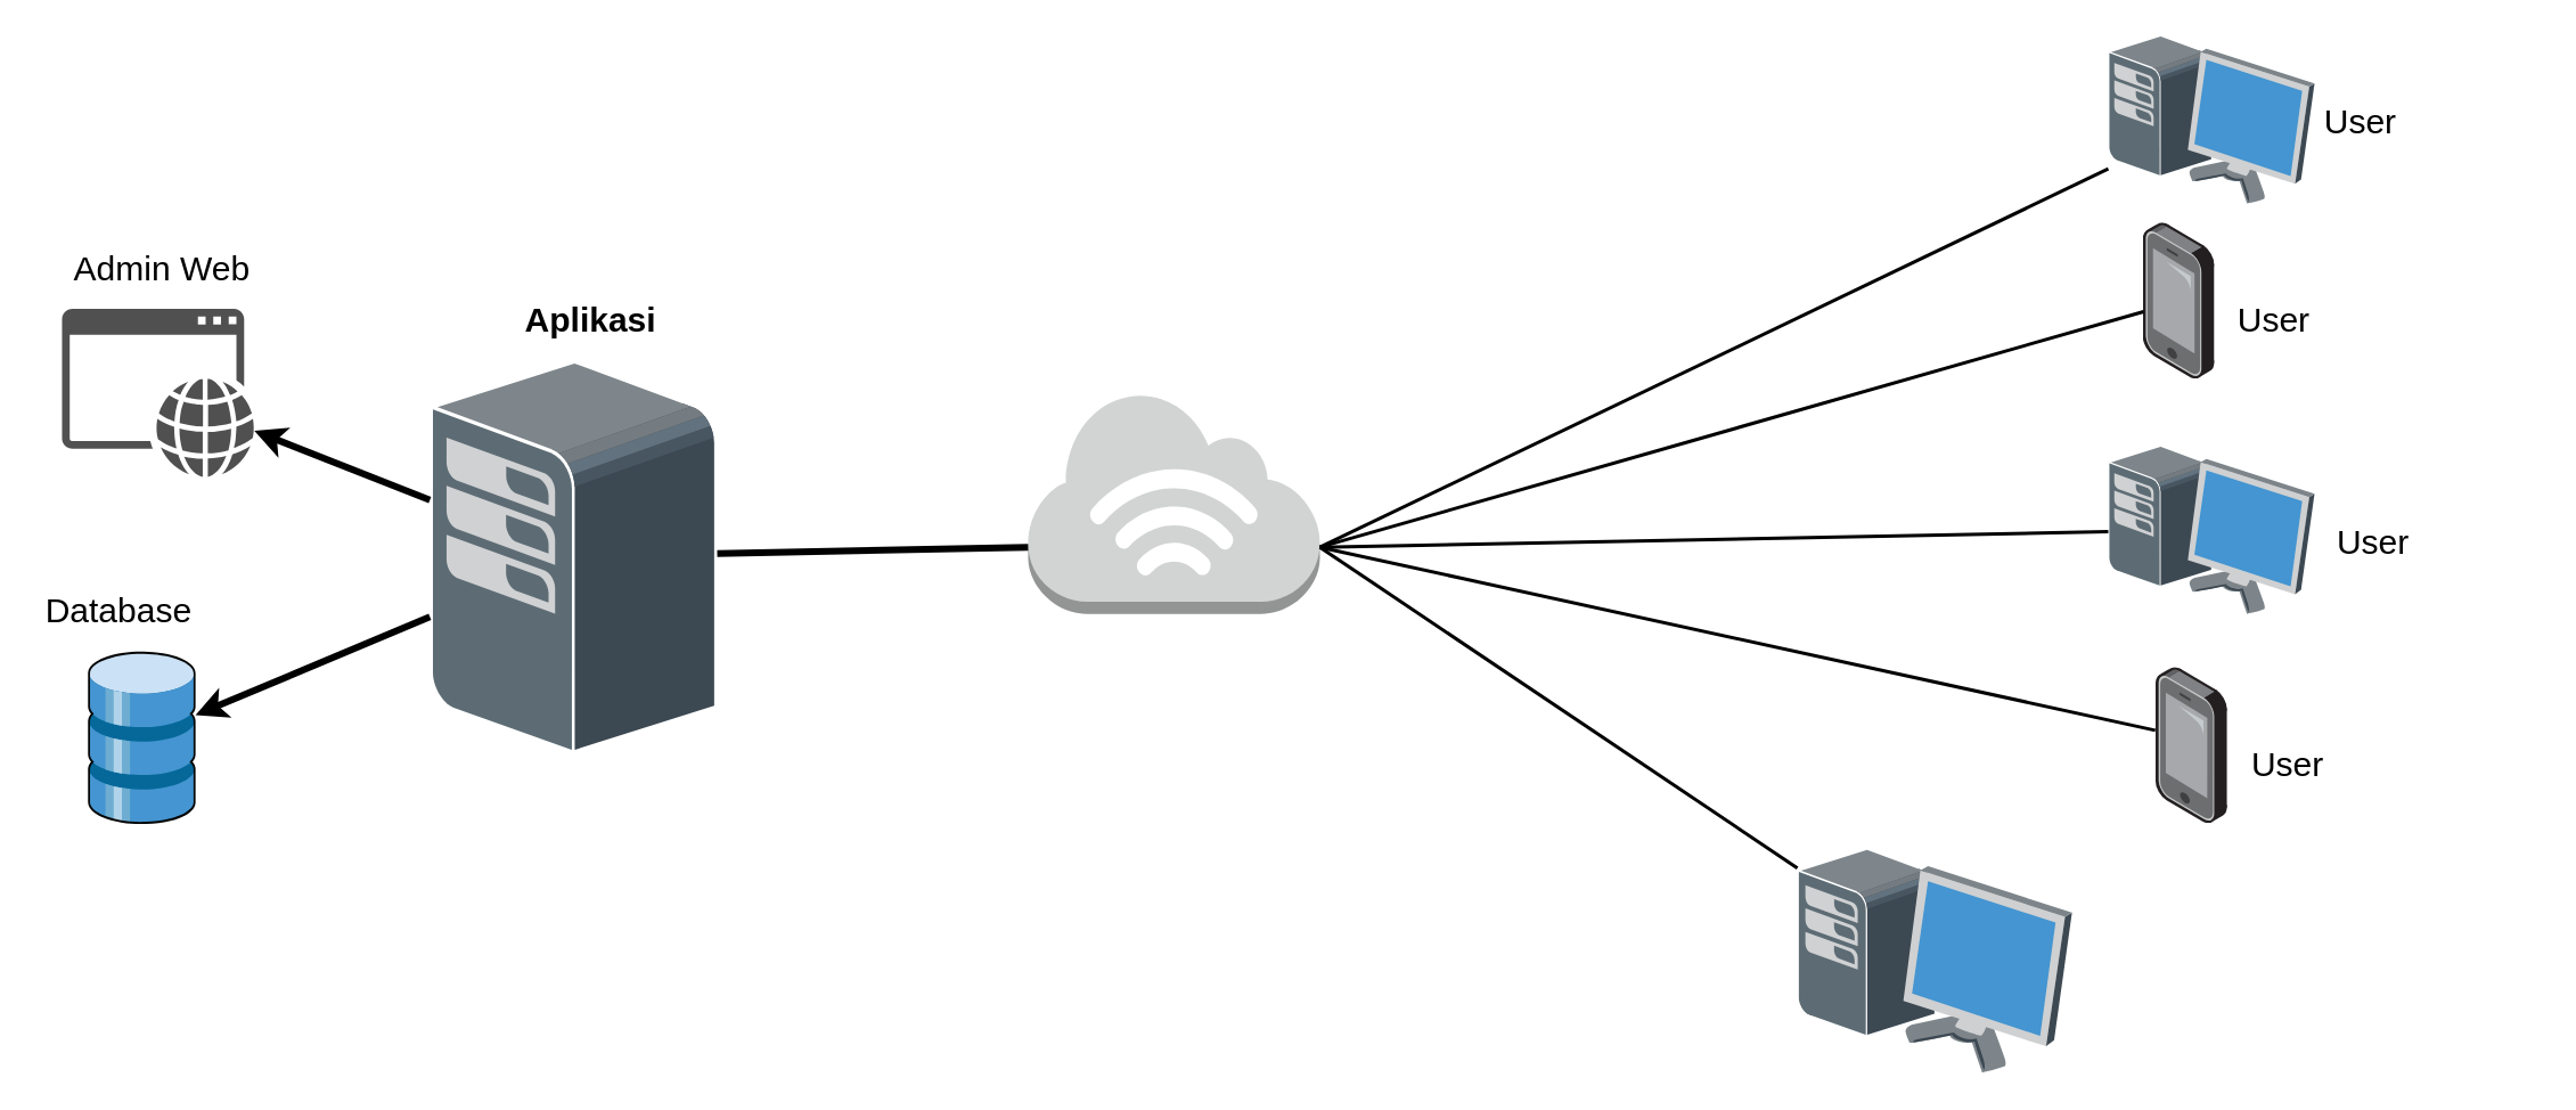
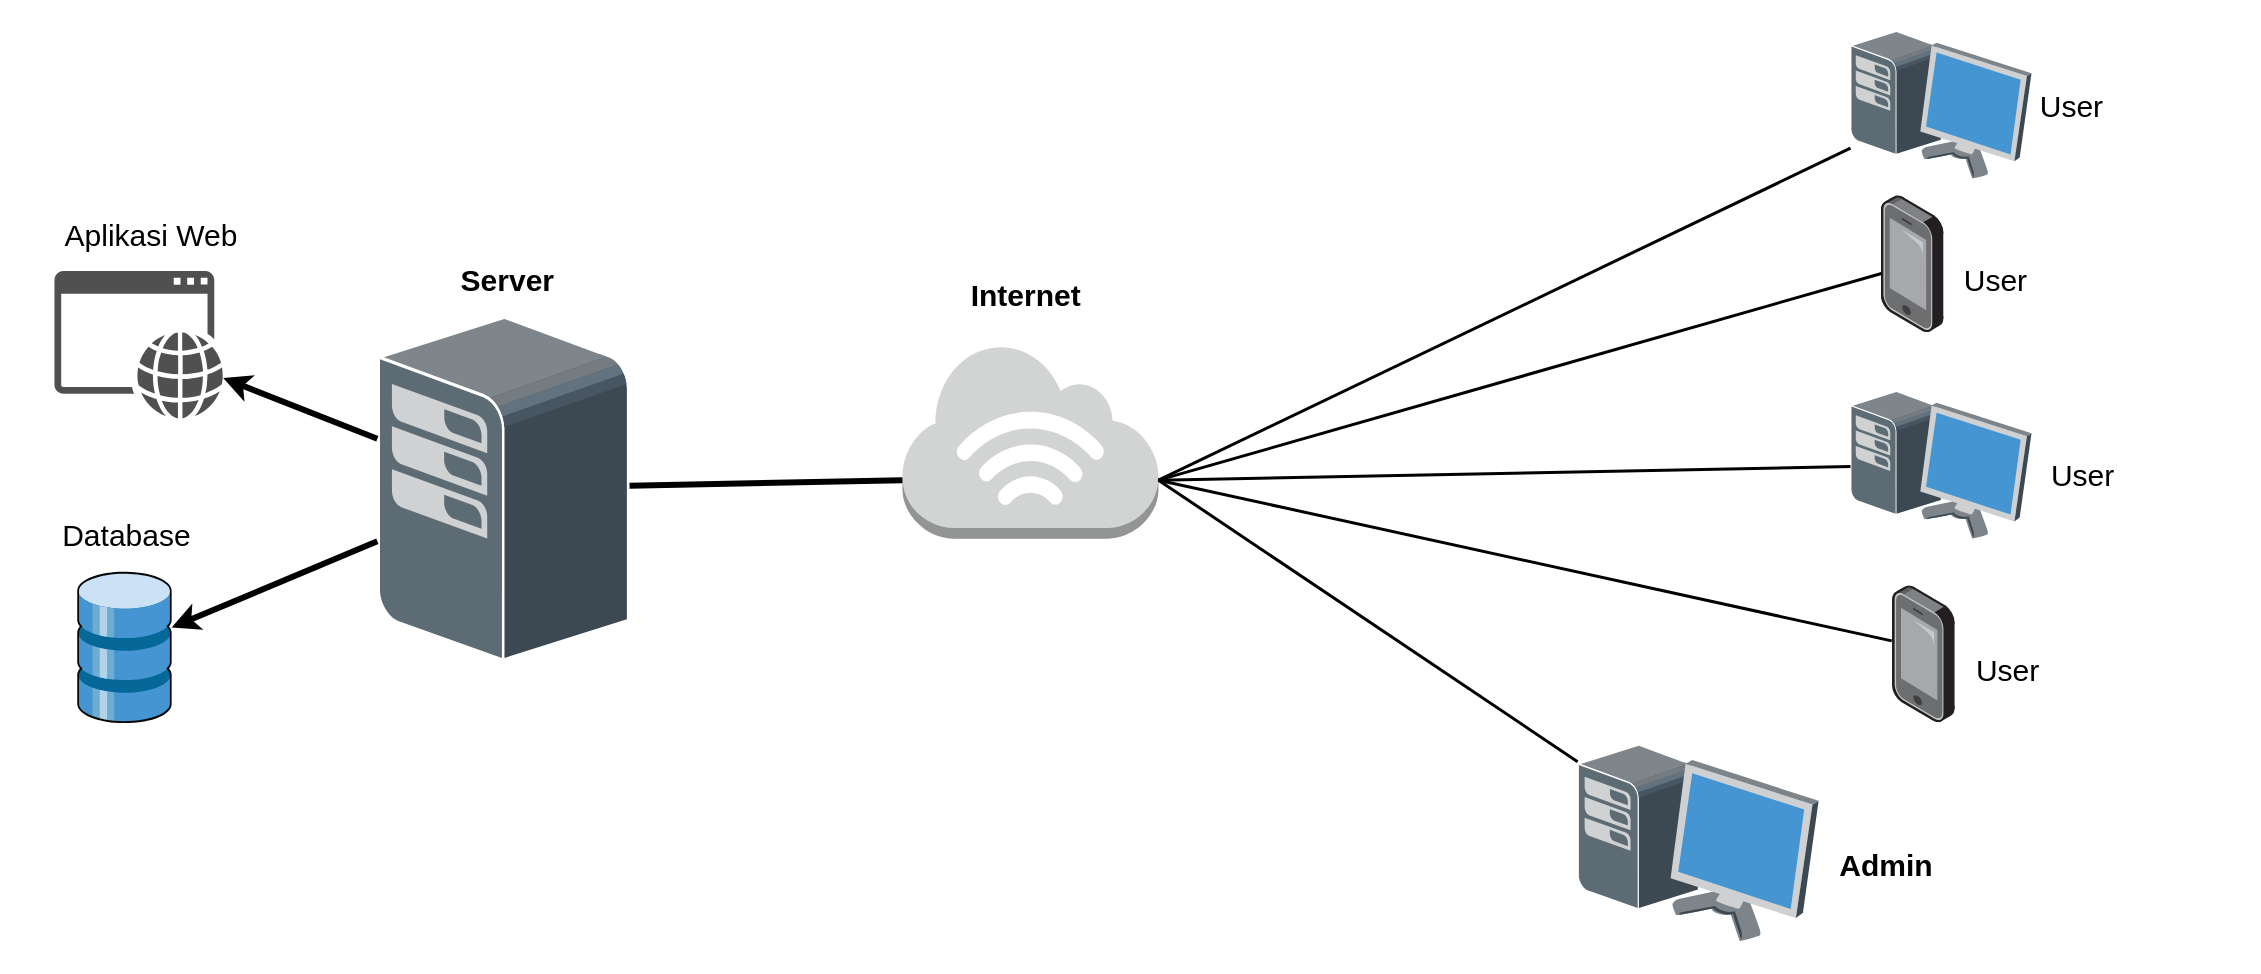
- <mxCell id="19" value="Admin Web" style="text;strokeColor=none;fillColor=none;align=left;verticalAlign=middle;spacingLeft=4;spacingRight=4;overflow=hidden;points=[[0,0.5],[1,0.5]];portConstraint=eastwest;rotatable=0;fontSize=20;" vertex="1" parent="1"><mxGeometry x="37.04" y="140" width="123.96" height="30" as="geometry" /></mxCell>
+ <mxCell id="19" value="Aplikasi Web" style="text;strokeColor=none;fillColor=none;align=left;verticalAlign=middle;spacingLeft=4;spacingRight=4;overflow=hidden;points=[[0,0.5],[1,0.5]];portConstraint=eastwest;rotatable=0;fontSize=20;" vertex="1" parent="1"><mxGeometry x="37.04" y="140" width="123.96" height="30" as="geometry" /></mxCell>
- <mxCell id="27" value="Aplikasi" style="text;strokeColor=none;fillColor=none;align=left;verticalAlign=middle;spacingLeft=4;spacingRight=4;overflow=hidden;points=[[0,0.5],[1,0.5]];portConstraint=eastwest;rotatable=0;fontSize=20;fontStyle=1" vertex="1" parent="1"><mxGeometry x="301" y="170" width="123.96" height="30" as="geometry" /></mxCell>
+ <mxCell id="27" value="Server" style="text;strokeColor=none;fillColor=none;align=left;verticalAlign=middle;spacingLeft=4;spacingRight=4;overflow=hidden;points=[[0,0.5],[1,0.5]];portConstraint=eastwest;rotatable=0;fontSize=20;fontStyle=1" vertex="1" parent="1"><mxGeometry x="301" y="170" width="123.96" height="30" as="geometry" /></mxCell>
+ <mxCell id="21" value="Internet" style="text;strokeColor=none;fillColor=none;align=left;verticalAlign=middle;spacingLeft=4;spacingRight=4;overflow=hidden;points=[[0,0.5],[1,0.5]];portConstraint=eastwest;rotatable=0;fontSize=20;fontStyle=1" vertex="1" parent="1"><mxGeometry x="641" y="180" width="123.96" height="30" as="geometry" /></mxCell>
- <mxCell id="20" value="Database" style="text;strokeColor=none;fillColor=none;align=left;verticalAlign=middle;spacingLeft=4;spacingRight=4;overflow=hidden;points=[[0,0.5],[1,0.5]];portConstraint=eastwest;rotatable=0;fontSize=20;" vertex="1" parent="1"><mxGeometry x="20.46" y="340" width="123.96" height="30" as="geometry" /></mxCell>
+ <mxCell id="20" value="Database" style="text;strokeColor=none;fillColor=none;align=left;verticalAlign=middle;spacingLeft=4;spacingRight=4;overflow=hidden;points=[[0,0.5],[1,0.5]];portConstraint=eastwest;rotatable=0;fontSize=20;" vertex="1" parent="1"><mxGeometry x="35.46" y="340" width="123.96" height="30" as="geometry" /></mxCell>
+ <mxCell id="25" value="Admin" style="text;strokeColor=none;fillColor=none;align=left;verticalAlign=middle;spacingLeft=4;spacingRight=4;overflow=hidden;points=[[0,0.5],[1,0.5]];portConstraint=eastwest;rotatable=0;fontSize=20;fontStyle=1" vertex="1" parent="1"><mxGeometry x="1219.96" y="560" width="123.96" height="30" as="geometry" /></mxCell>
